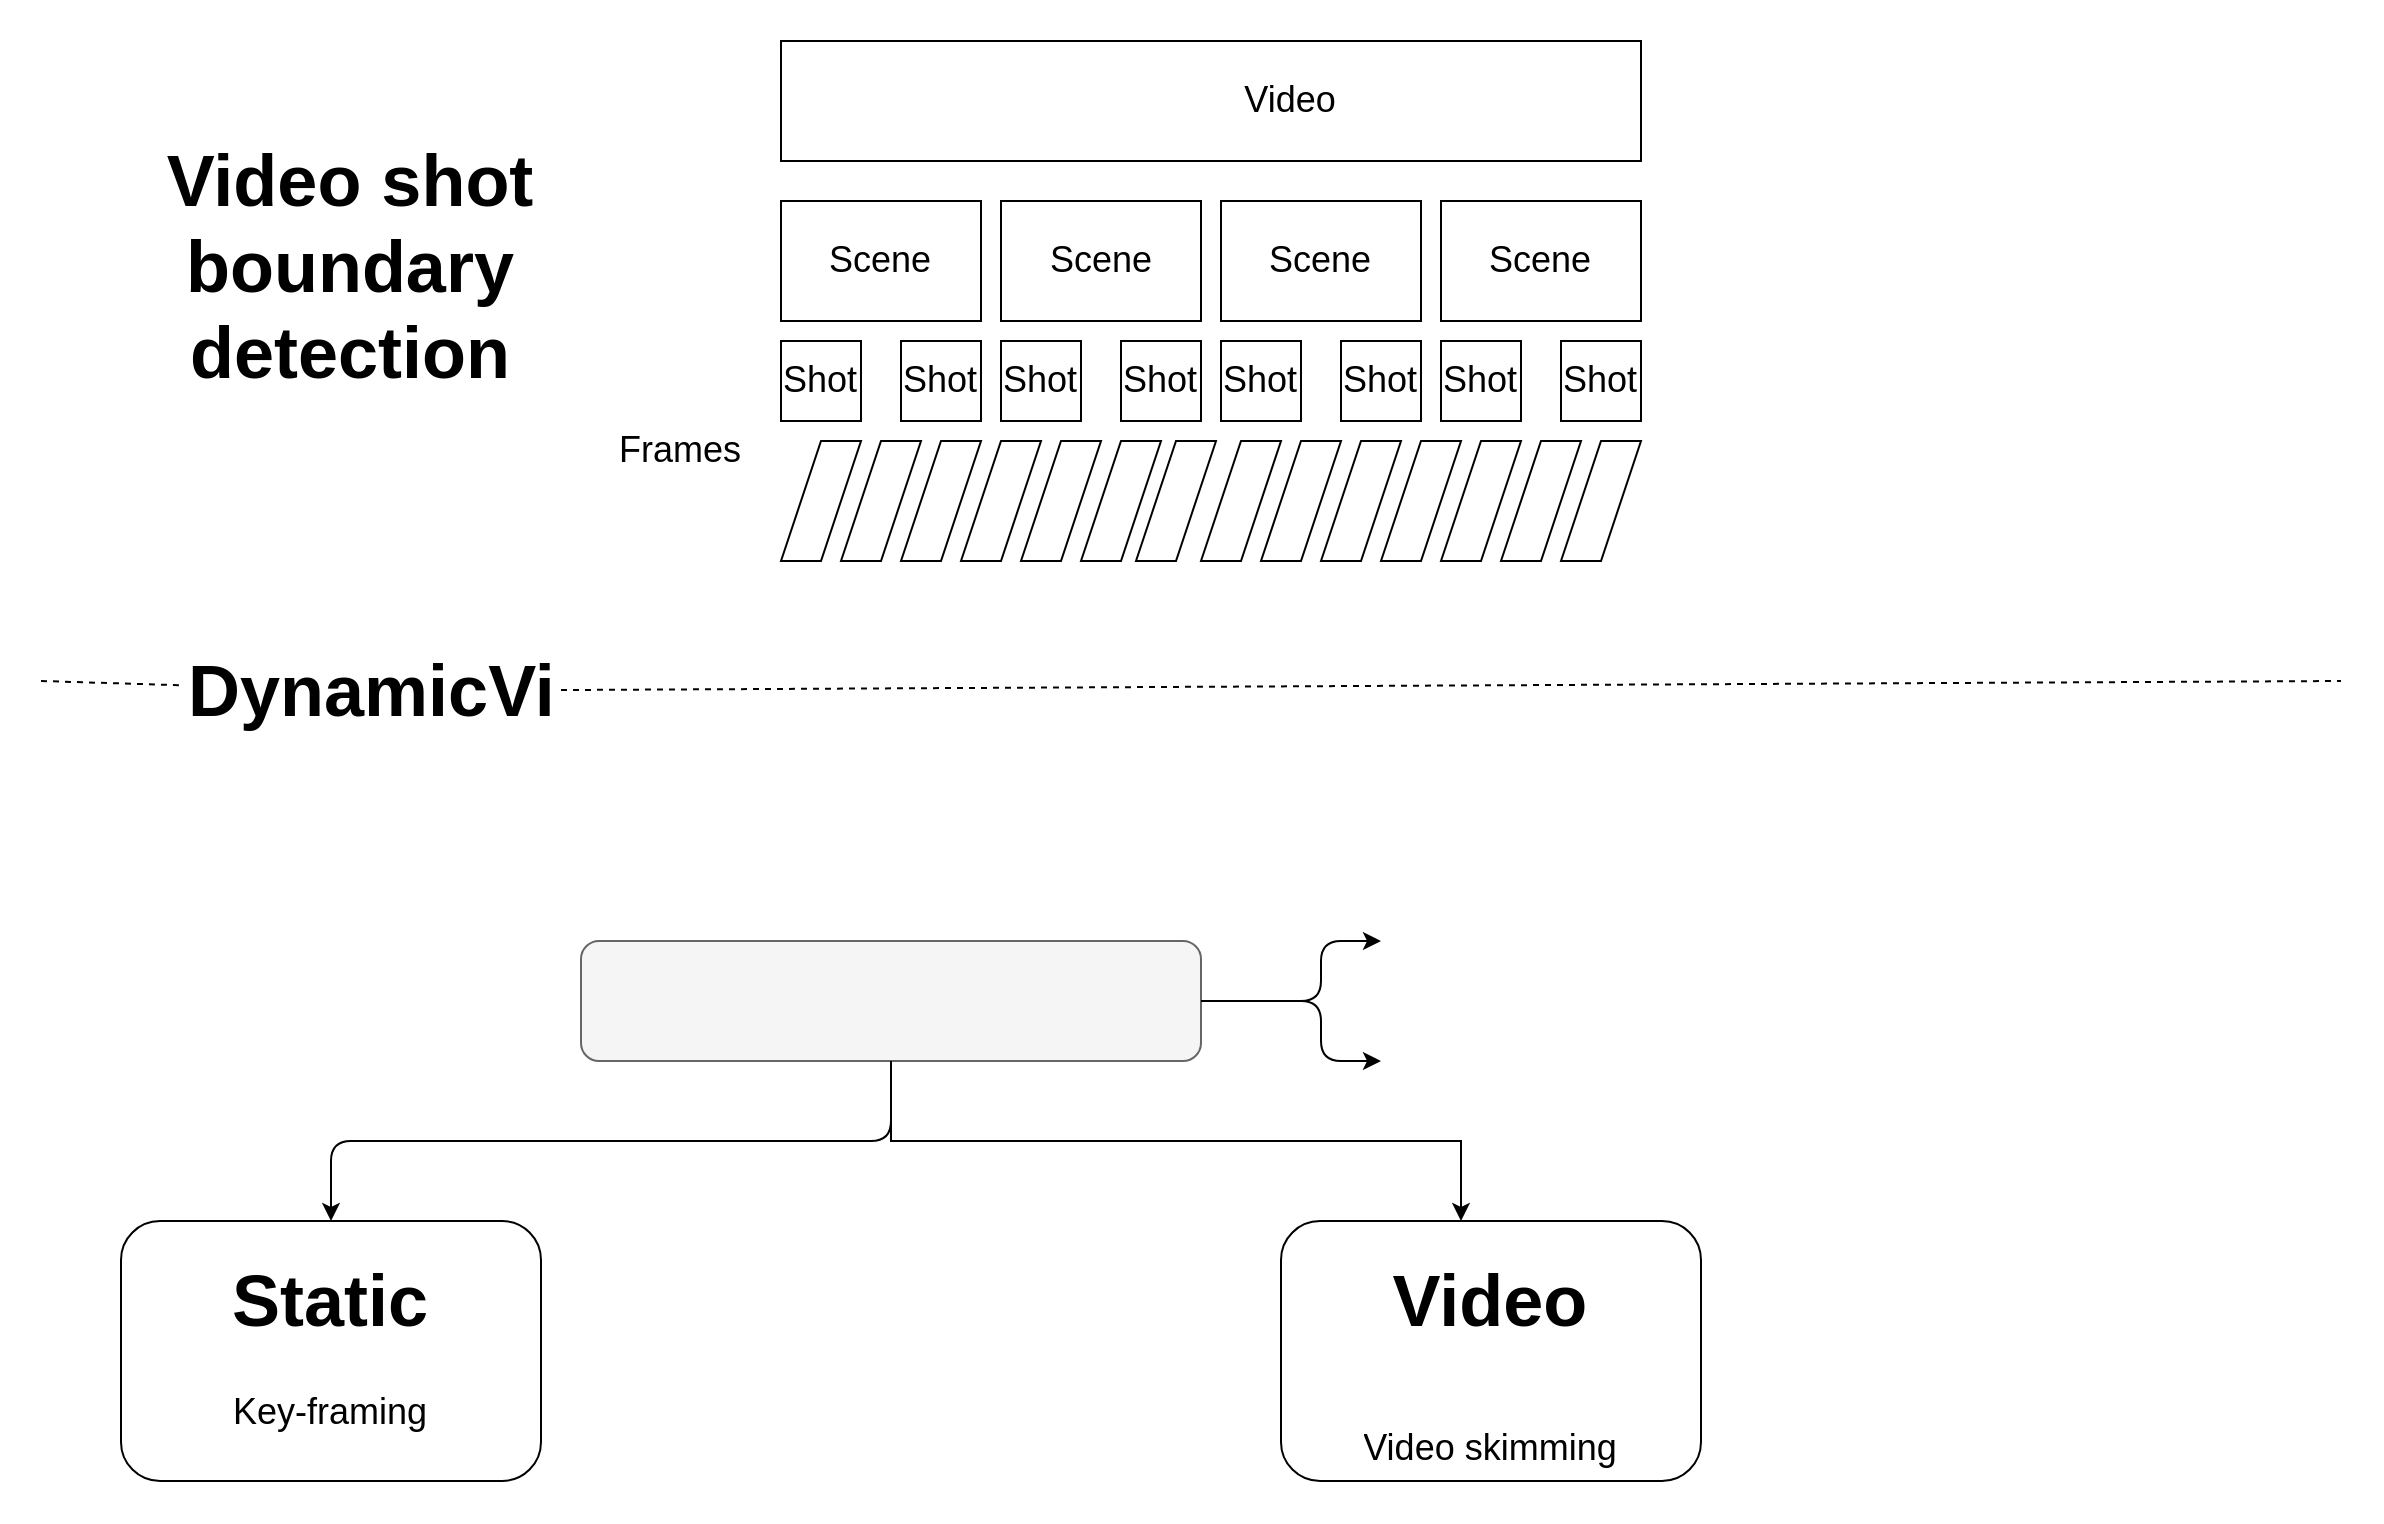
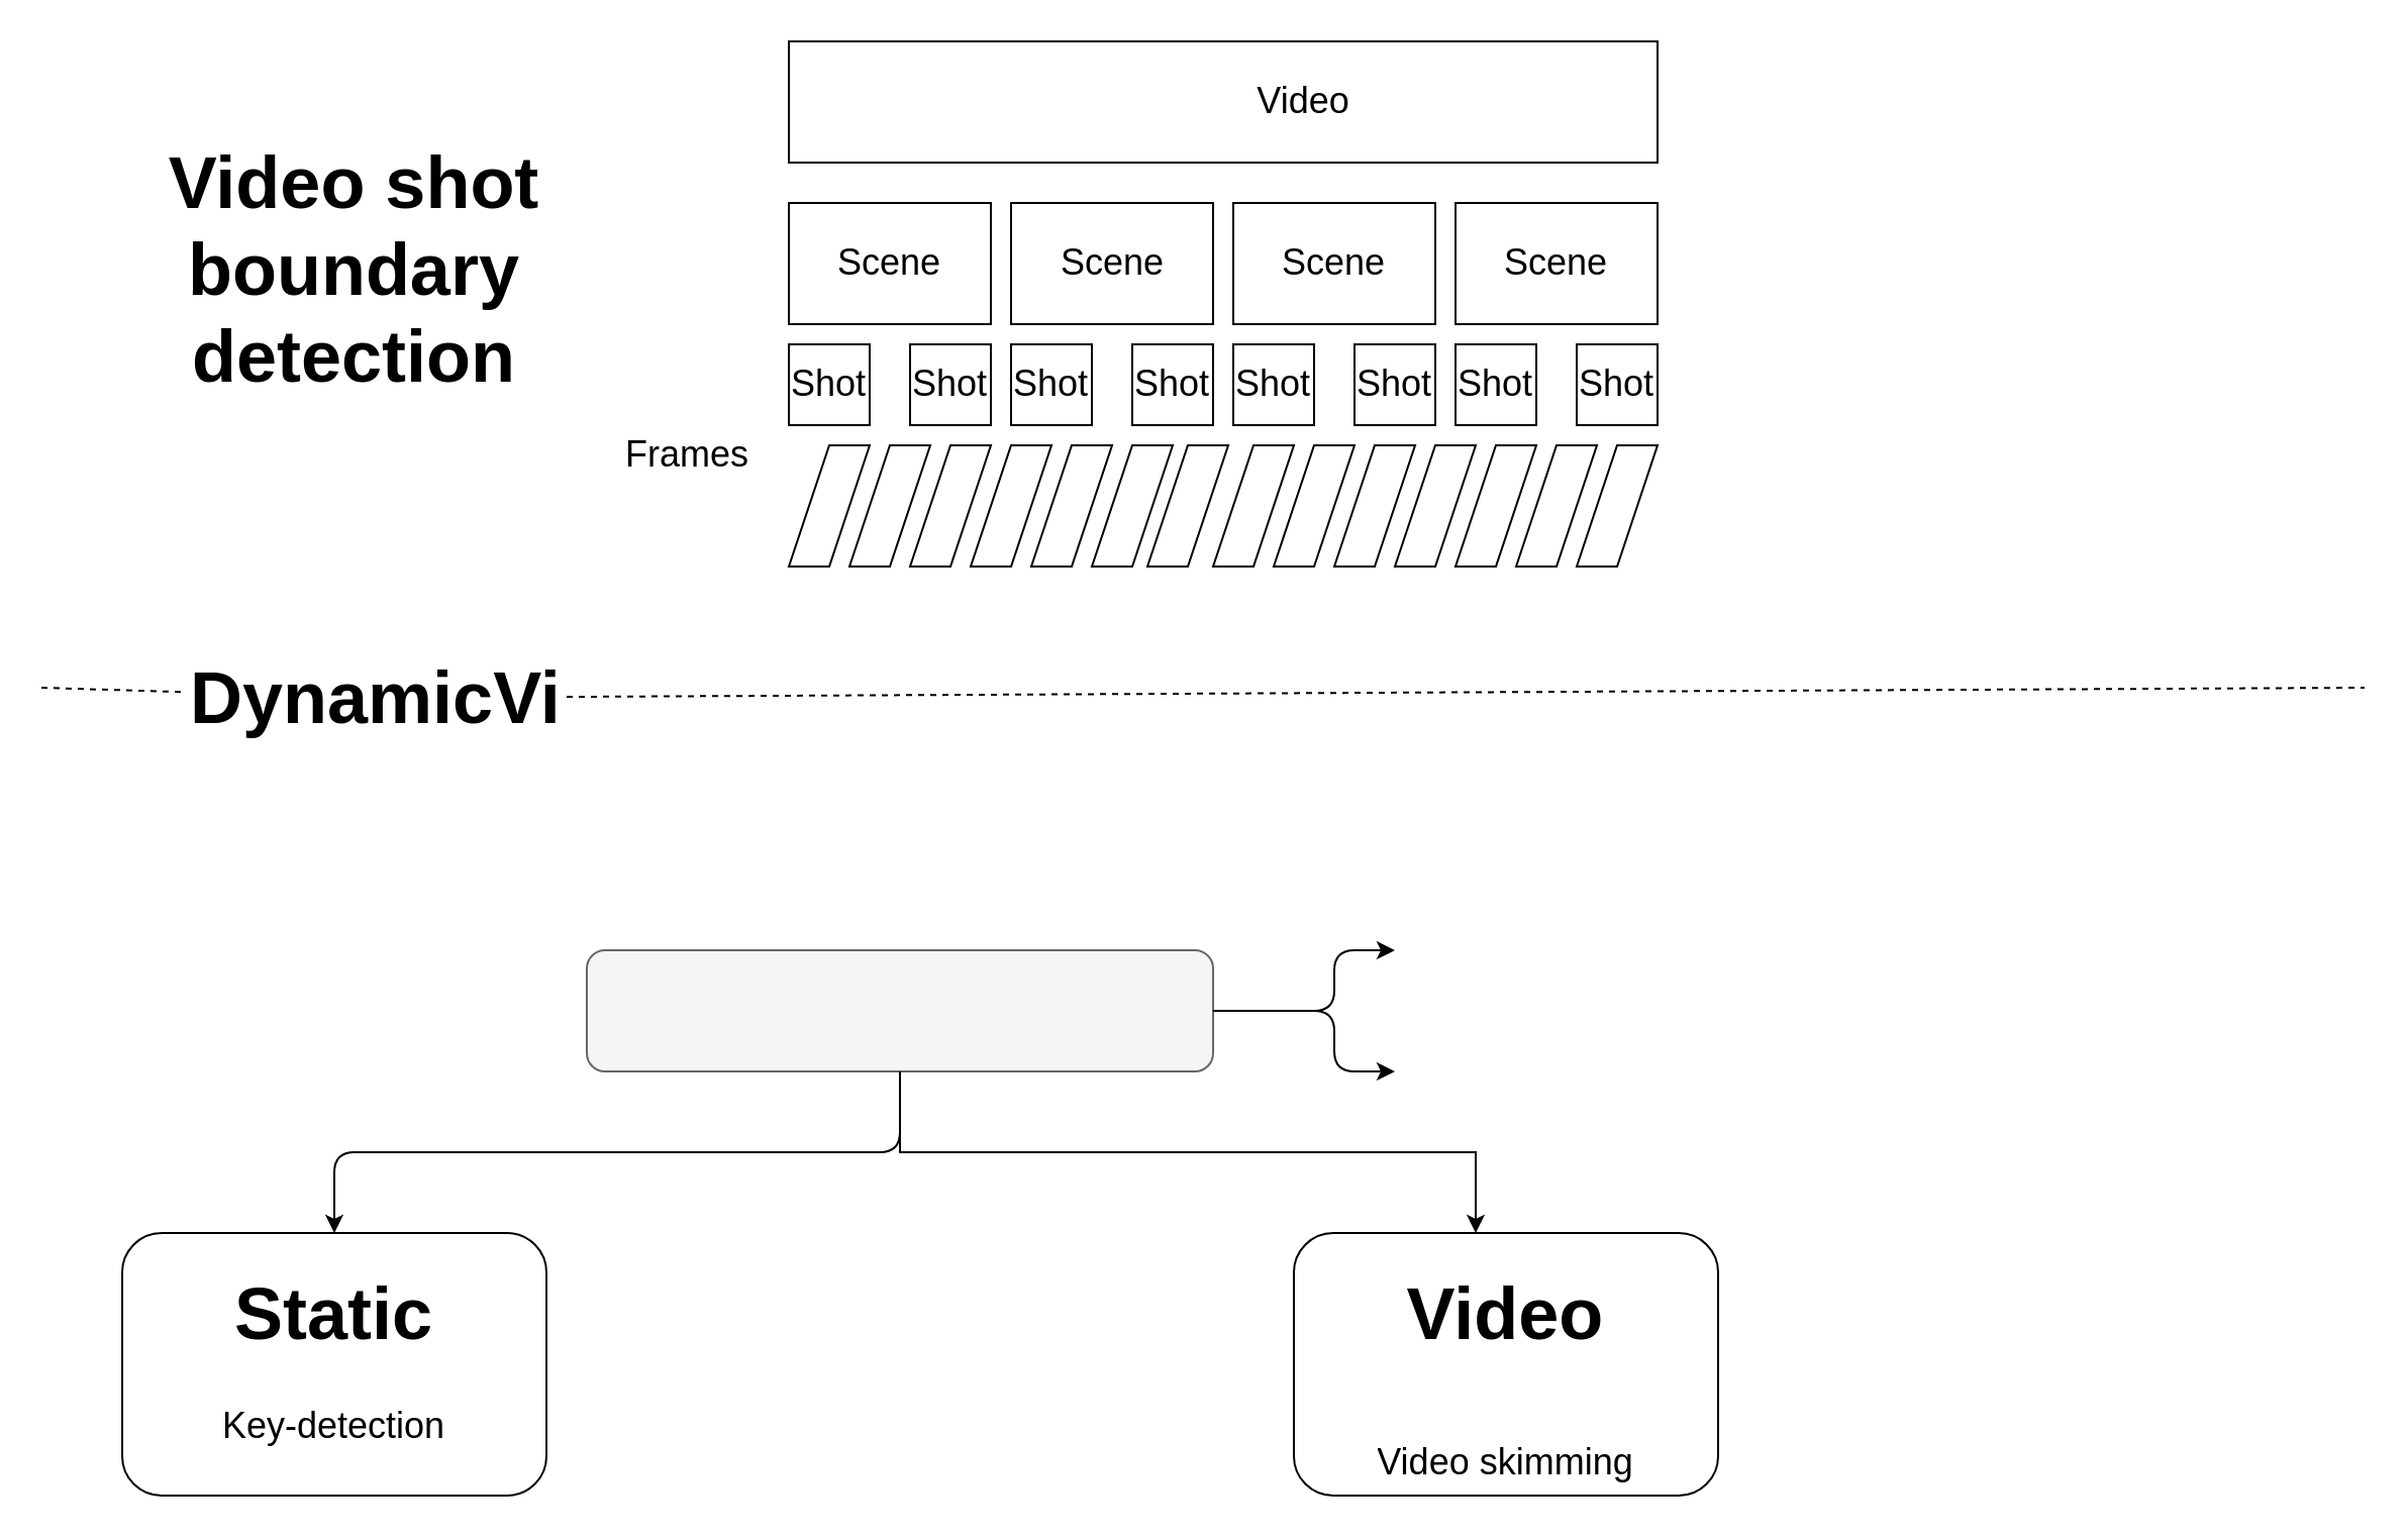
- <mxCell id="50" value="&lt;h1&gt;&lt;span&gt;Static&lt;/span&gt;&lt;/h1&gt;&lt;div&gt;&lt;span&gt;Key-framing&lt;/span&gt;&lt;/div&gt;" style="text;html=1;strokeColor=none;fillColor=none;spacing=5;spacingTop=-20;whiteSpace=wrap;overflow=hidden;rounded=0;fontSize=18;align=center;verticalAlign=top;" vertex="1" parent="1"><mxGeometry x="70" y="615" width="190" height="120" as="geometry" /></mxCell>
+ <mxCell id="50" value="&lt;h1&gt;&lt;span&gt;Static&lt;/span&gt;&lt;/h1&gt;&lt;div&gt;&lt;span&gt;Key-detection&lt;/span&gt;&lt;/div&gt;" style="text;html=1;strokeColor=none;fillColor=none;spacing=5;spacingTop=-20;whiteSpace=wrap;overflow=hidden;rounded=0;fontSize=18;align=center;verticalAlign=top;" vertex="1" parent="1"><mxGeometry x="70" y="615" width="190" height="120" as="geometry" /></mxCell>
